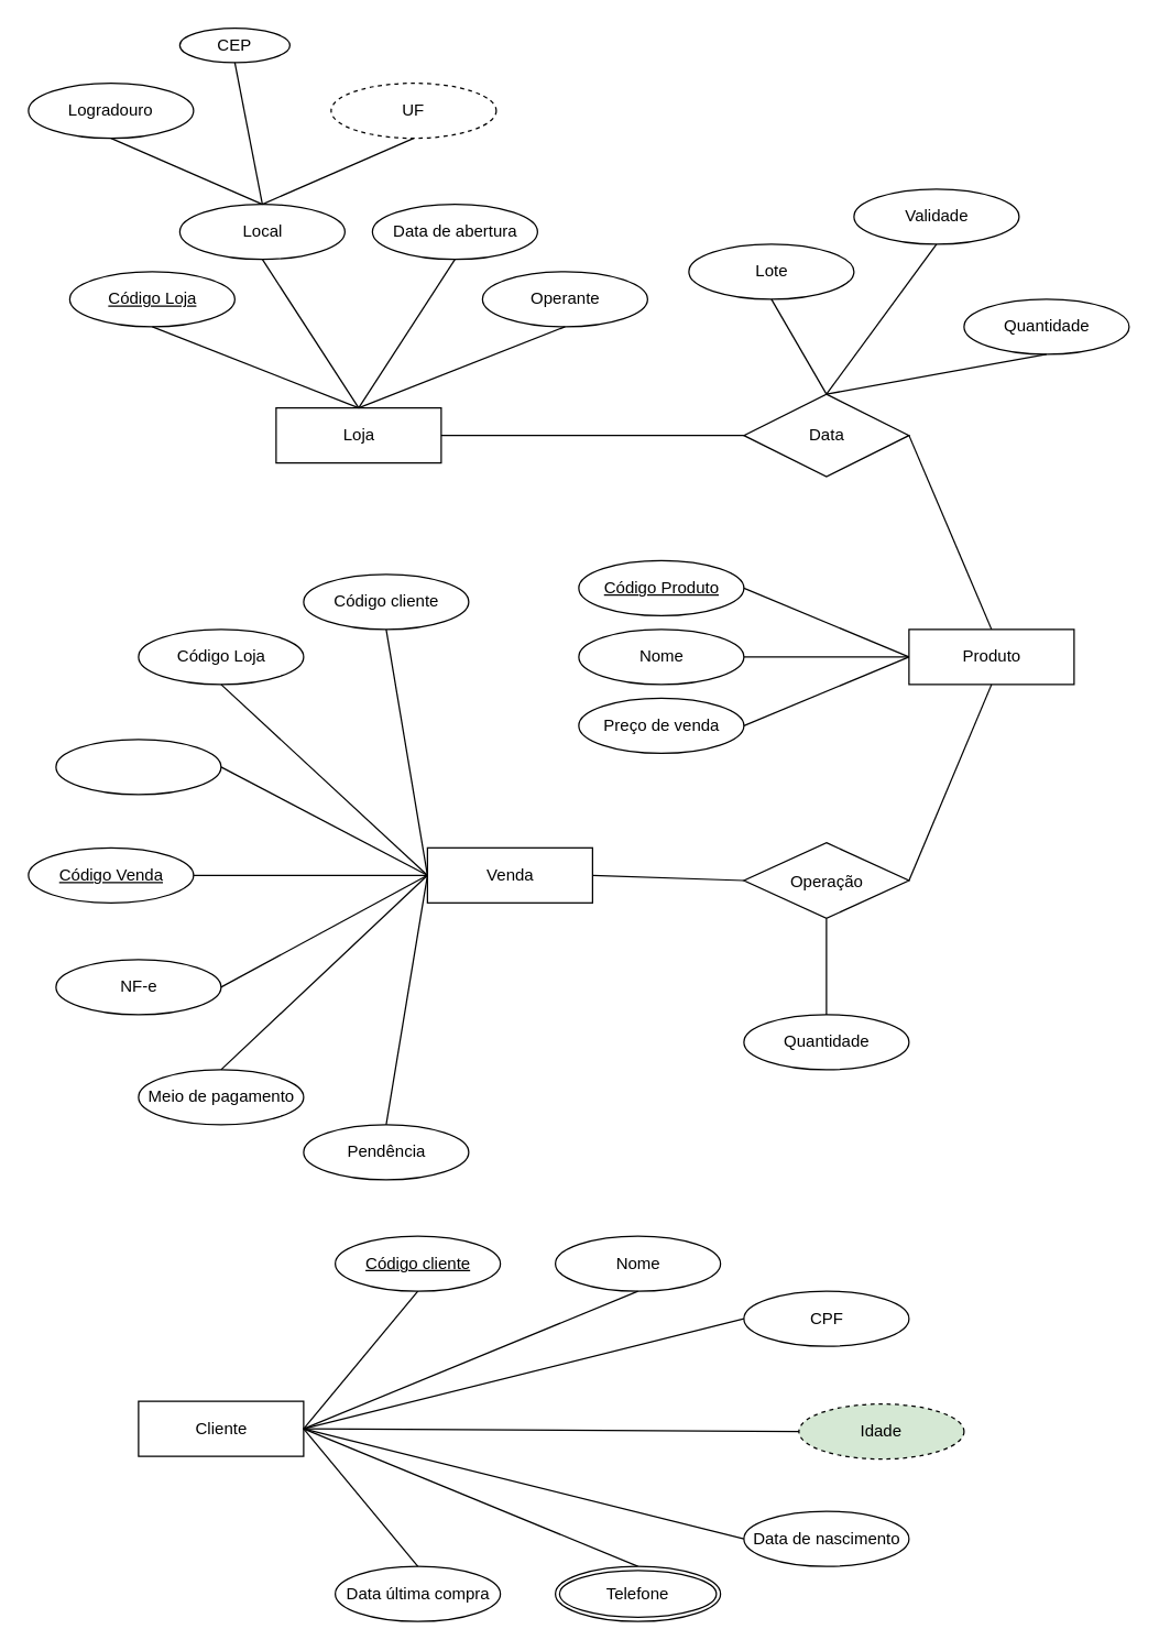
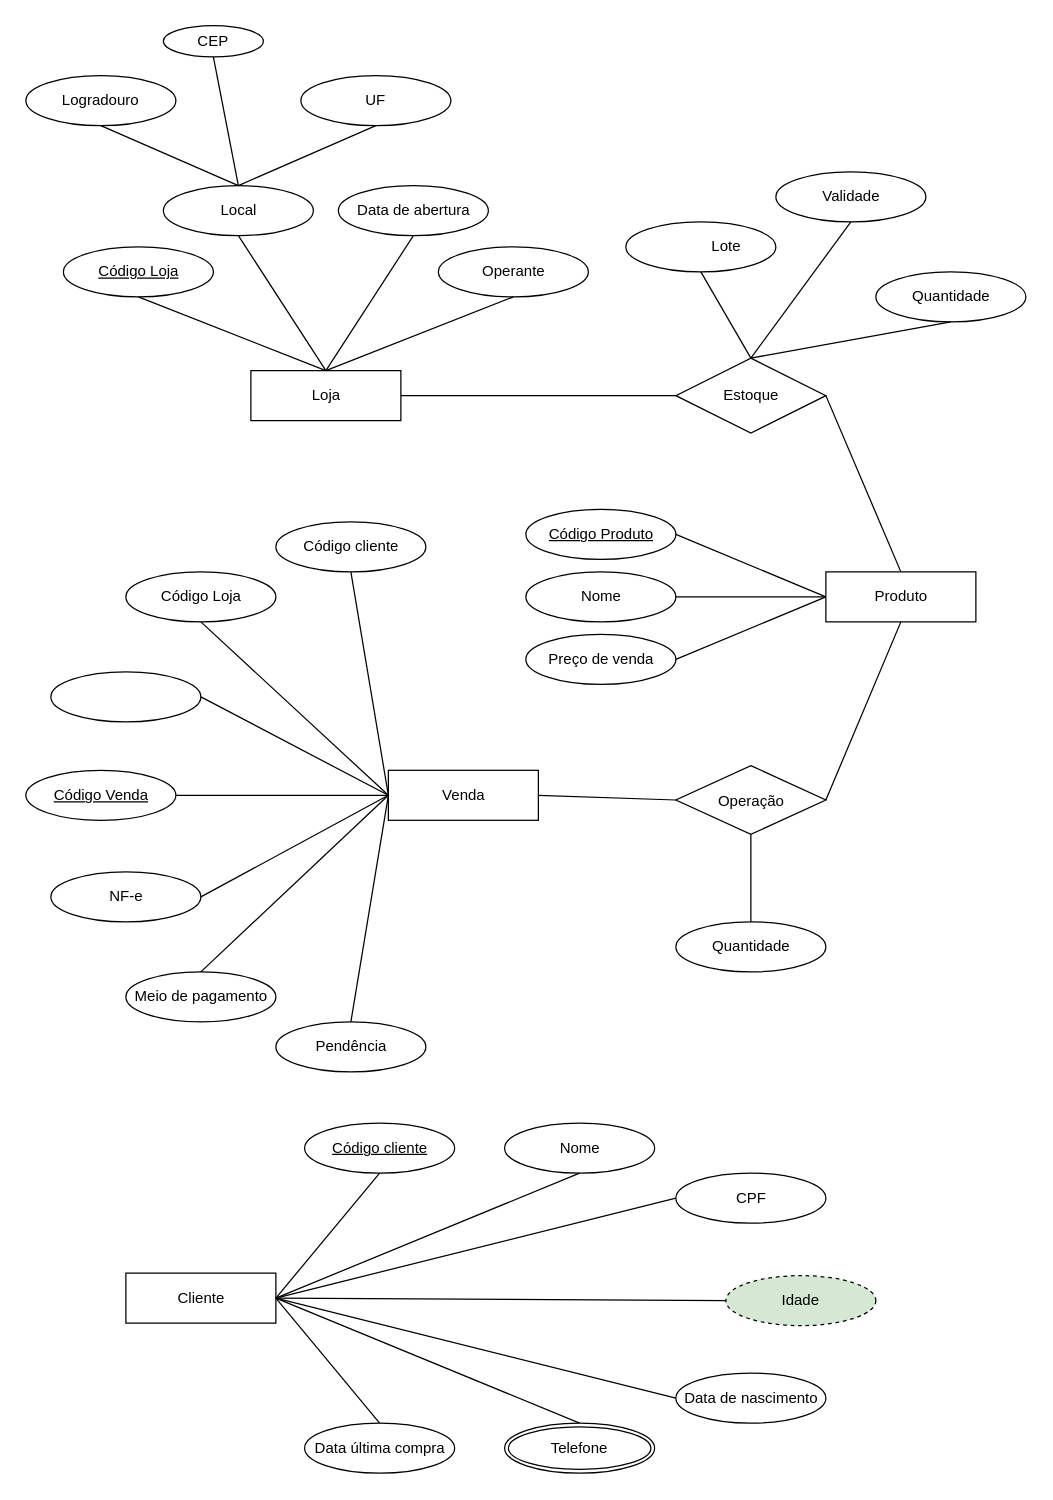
- <mxCell id="145" value="UF" style="ellipse;whiteSpace=wrap;html=1;align=center;fillStyle=auto;fillColor=#FFFFFF;dashed=1;" vertex="1" parent="1"><mxGeometry x="240" y="60" width="120" height="40" as="geometry" /></mxCell>
+ <mxCell id="145" value="UF" style="ellipse;whiteSpace=wrap;html=1;align=center;fillStyle=auto;fillColor=#FFFFFF;" vertex="1" parent="1"><mxGeometry x="240" y="60" width="120" height="40" as="geometry" /></mxCell>
- <mxCell id="125" value="&lt;div&gt;Lote&lt;/div&gt;" style="text;html=1;resizable=0;autosize=1;align=center;verticalAlign=middle;points=[];fillColor=none;strokeColor=none;rounded=0;fillStyle=auto;container=1;" vertex="1" parent="123"><mxGeometry x="35" y="5" width="50" height="30" as="geometry" /></mxCell>
+ <mxCell id="125" value="&lt;div&gt;Lote&lt;/div&gt;" style="text;html=1;resizable=0;autosize=1;align=center;verticalAlign=middle;points=[];fillColor=none;strokeColor=none;rounded=0;fillStyle=auto;container=1;" vertex="1" parent="123"><mxGeometry x="55" y="5" width="50" height="30" as="geometry" /></mxCell>
- <mxCell id="25" value="Data" style="text;html=1;resizable=0;autosize=1;align=center;verticalAlign=middle;points=[];fillColor=none;strokeColor=none;rounded=0;" vertex="1" parent="23"><mxGeometry x="25" y="15" width="70" height="30" as="geometry" /></mxCell>
+ <mxCell id="25" value="Estoque" style="text;html=1;resizable=0;autosize=1;align=center;verticalAlign=middle;points=[];fillColor=none;strokeColor=none;rounded=0;" vertex="1" parent="23"><mxGeometry x="25" y="15" width="70" height="30" as="geometry" /></mxCell>
